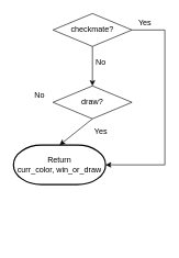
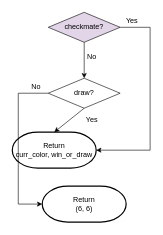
- <mxCell id="2" value="checkmate?" style="rhombus;whiteSpace=wrap;html=1;" vertex="1" parent="1"><mxGeometry x="80" y="20" width="120" height="50" as="geometry" /></mxCell>
+ <mxCell id="2" value="checkmate?" style="rhombus;whiteSpace=wrap;html=1;fillColor=#e1d5e7;" vertex="1" parent="1"><mxGeometry x="80" y="20" width="120" height="50" as="geometry" /></mxCell>
+ <mxCell id="12" style="edgeStyle=orthogonalEdgeStyle;rounded=0;orthogonalLoop=1;jettySize=auto;html=1;exitX=0;exitY=0.5;exitDx=0;exitDy=0;entryX=0;entryY=0.5;entryDx=0;entryDy=0;entryPerimeter=0;" edge="1" parent="1" source="3" target="11"><mxGeometry relative="1" as="geometry"><Array as="points"><mxPoint x="30" y="155" /><mxPoint x="30" y="340" /></Array></mxGeometry></mxCell>
+ <mxCell id="11" value="Return &lt;br&gt;(6, 6)" style="strokeWidth=2;html=1;shape=mxgraph.flowchart.terminator;whiteSpace=wrap;" vertex="1" parent="1"><mxGeometry x="70" y="310" width="140" height="60" as="geometry" /></mxCell>
